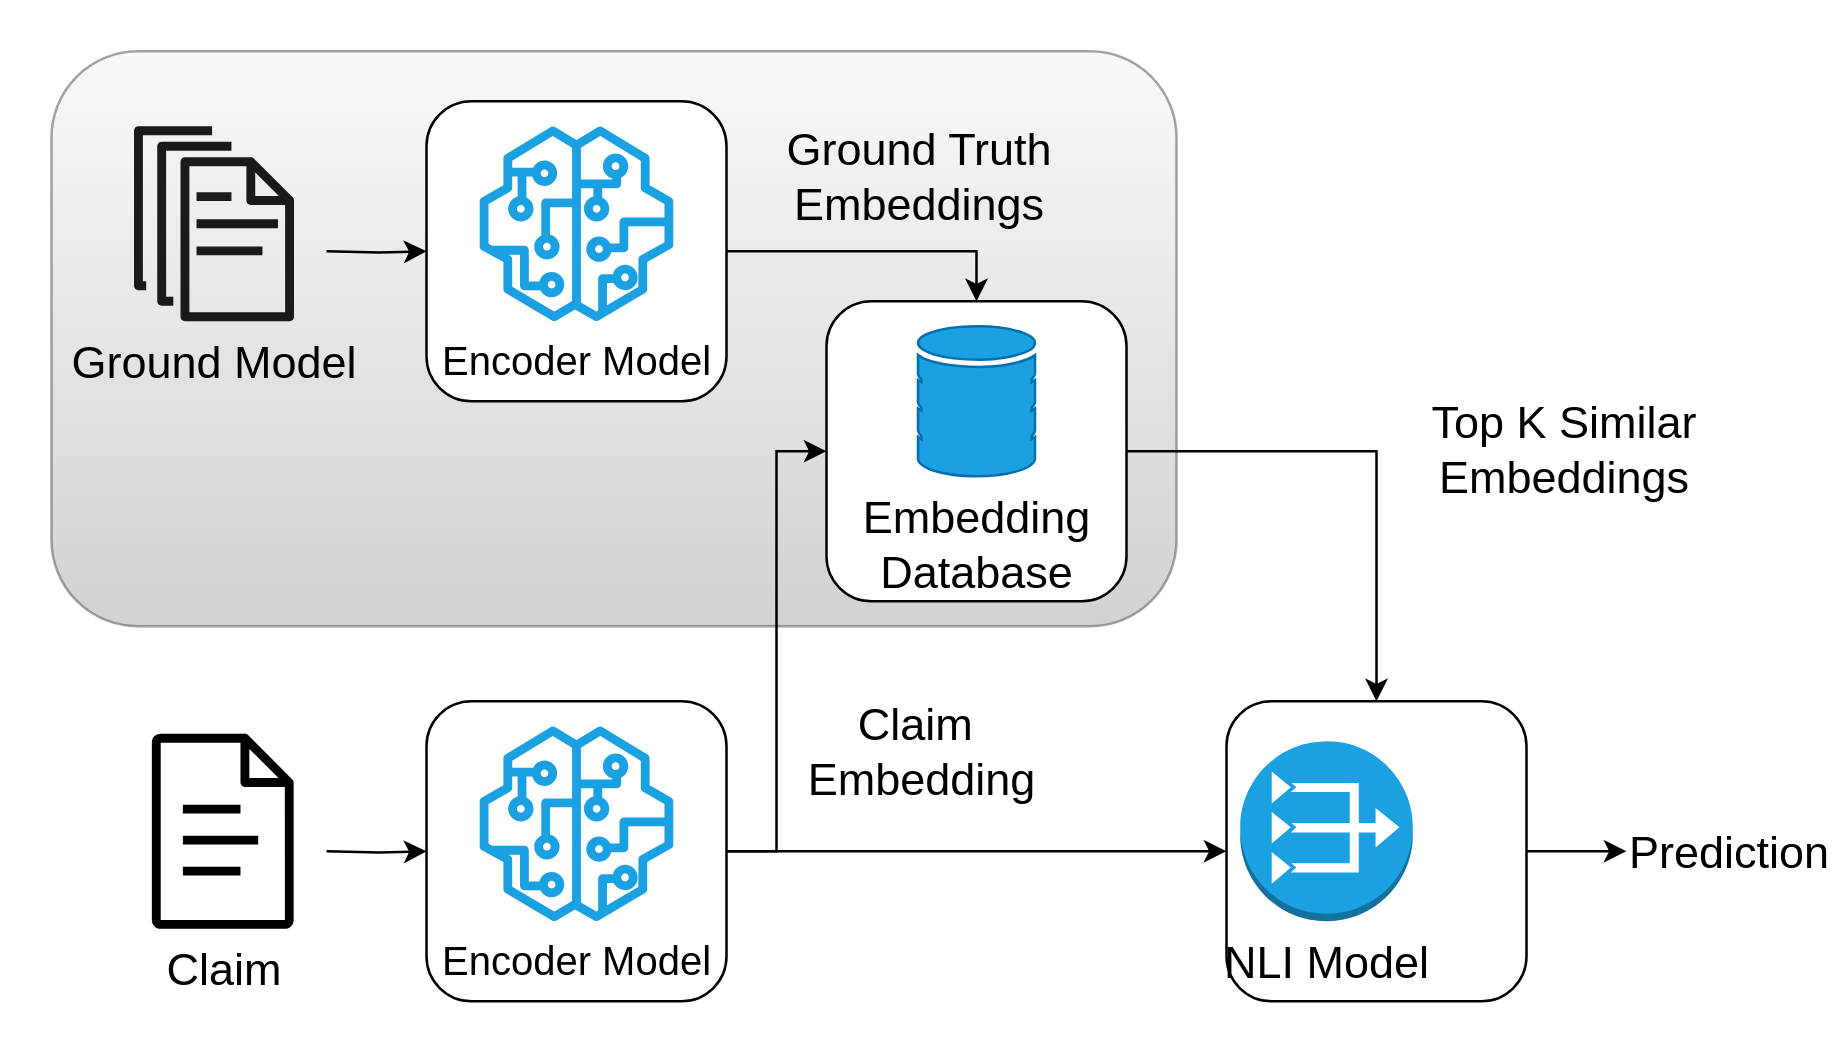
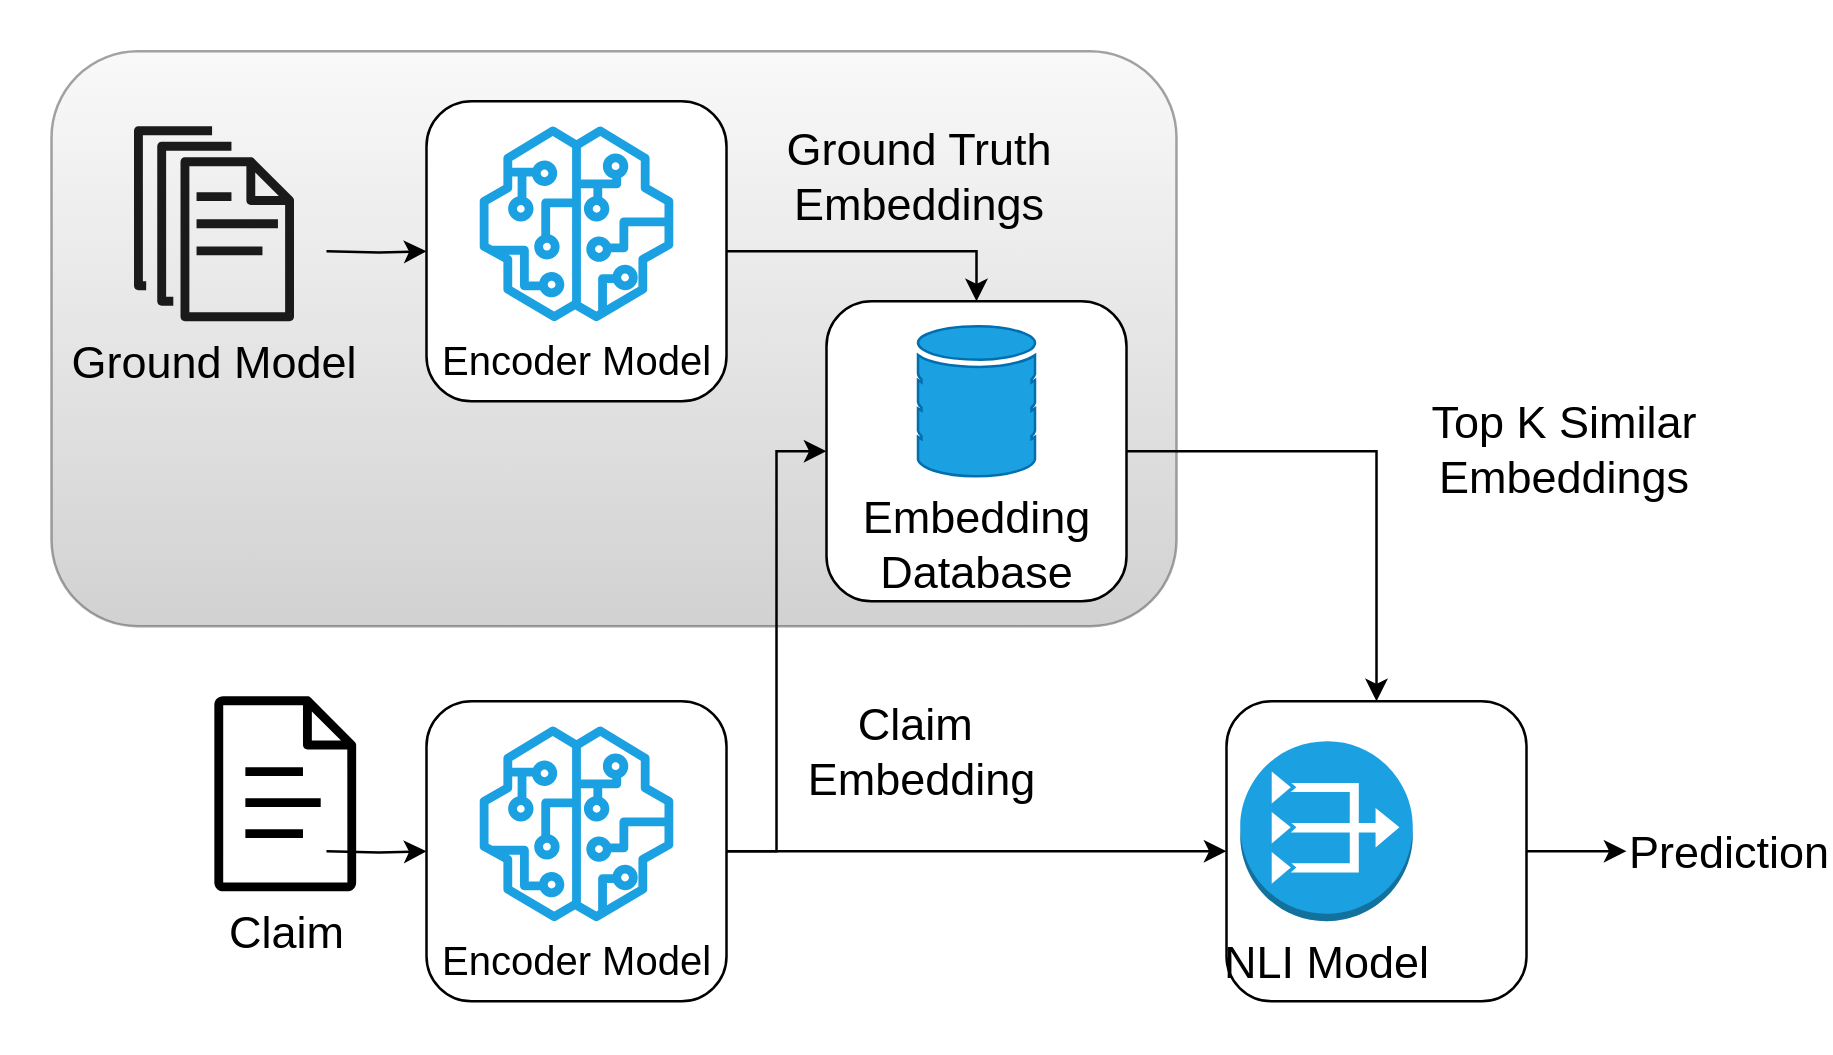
- <mxCell id="15" value="&lt;font style=&quot;font-size: 18px;&quot; color=&quot;#000000&quot;&gt;Claim&lt;/font&gt;" style="sketch=0;outlineConnect=0;fillColor=#000000;strokeColor=#314354;dashed=0;verticalLabelPosition=bottom;verticalAlign=top;align=center;html=1;fontSize=12;fontStyle=0;aspect=fixed;pointerEvents=1;shape=mxgraph.aws4.document;fontColor=#ffffff;" vertex="1" parent="1"><mxGeometry x="60" y="293" width="57" height="78" as="geometry" /></mxCell>
+ <mxCell id="15" value="&lt;font style=&quot;font-size: 18px;&quot; color=&quot;#000000&quot;&gt;Claim&lt;/font&gt;" style="sketch=0;outlineConnect=0;fillColor=#000000;strokeColor=#314354;dashed=0;verticalLabelPosition=bottom;verticalAlign=top;align=center;html=1;fontSize=12;fontStyle=0;aspect=fixed;pointerEvents=1;shape=mxgraph.aws4.document;fontColor=#ffffff;" vertex="1" parent="1"><mxGeometry x="85" y="278" width="57" height="78" as="geometry" /></mxCell>
